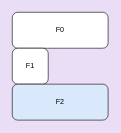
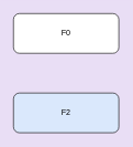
- <mxCell id="3" value="F1" style="rounded=1;whiteSpace=wrap;html=1;" vertex="1" parent="1"><mxGeometry x="20" y="80" width="60" height="60" as="geometry" /></mxCell>
